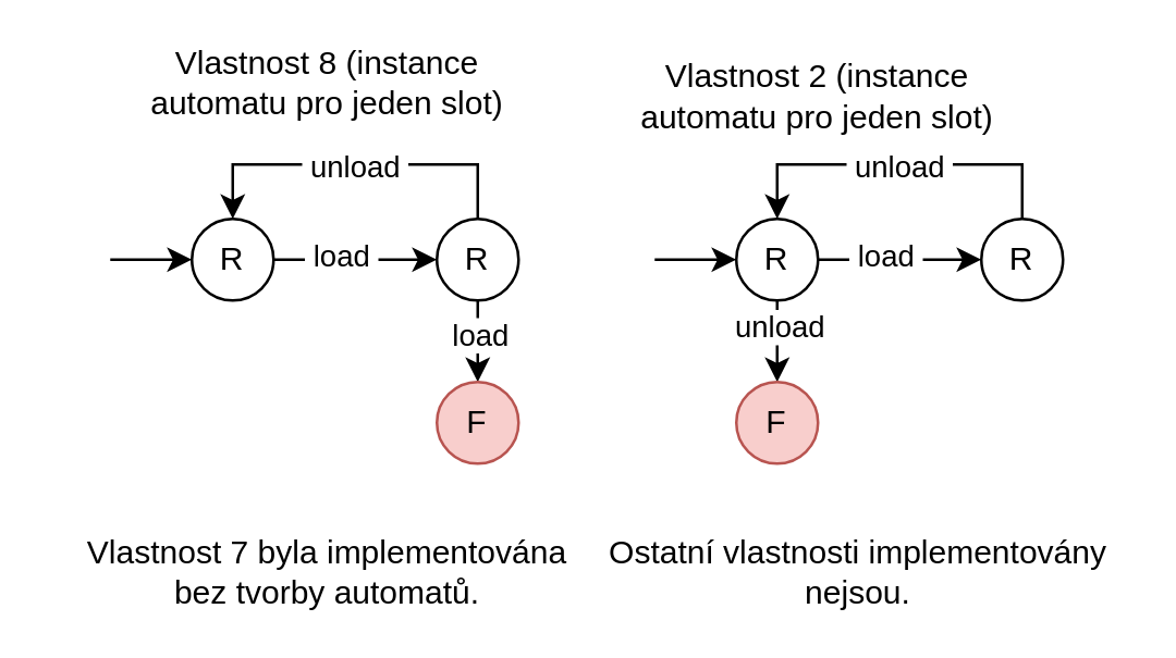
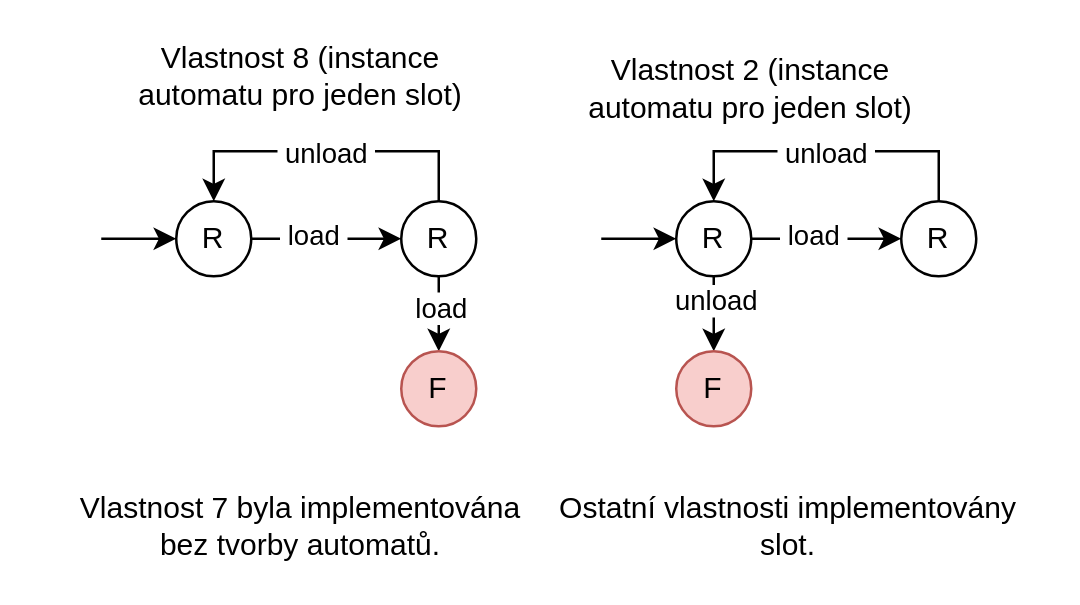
- <mxCell id="25" value="Ostatní vlastnosti implementovány nejsou." style="text;html=1;strokeColor=none;fillColor=none;align=center;verticalAlign=middle;whiteSpace=wrap;rounded=0;" vertex="1" parent="1"><mxGeometry x="220" y="200" width="190" height="20" as="geometry" /></mxCell>
+ <mxCell id="25" value="Ostatní vlastnosti implementovány slot." style="text;html=1;strokeColor=none;fillColor=none;align=center;verticalAlign=middle;whiteSpace=wrap;rounded=0;" vertex="1" parent="1"><mxGeometry x="220" y="200" width="190" height="20" as="geometry" /></mxCell>
